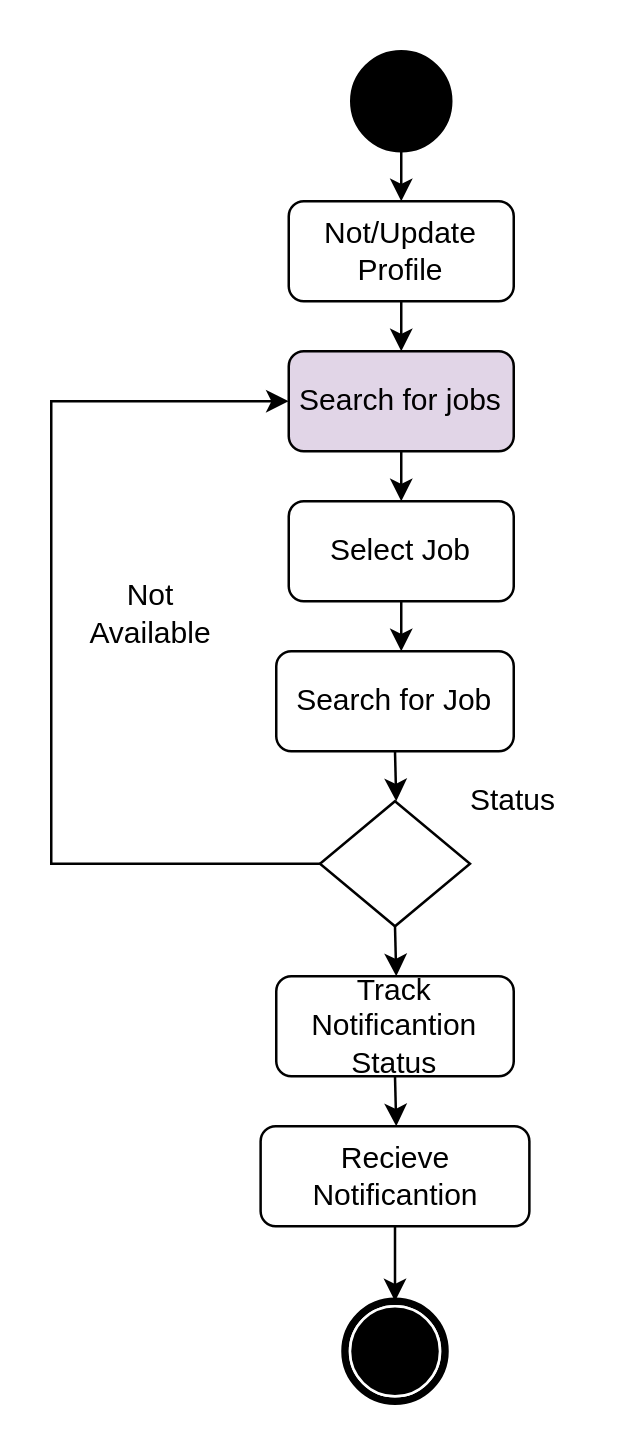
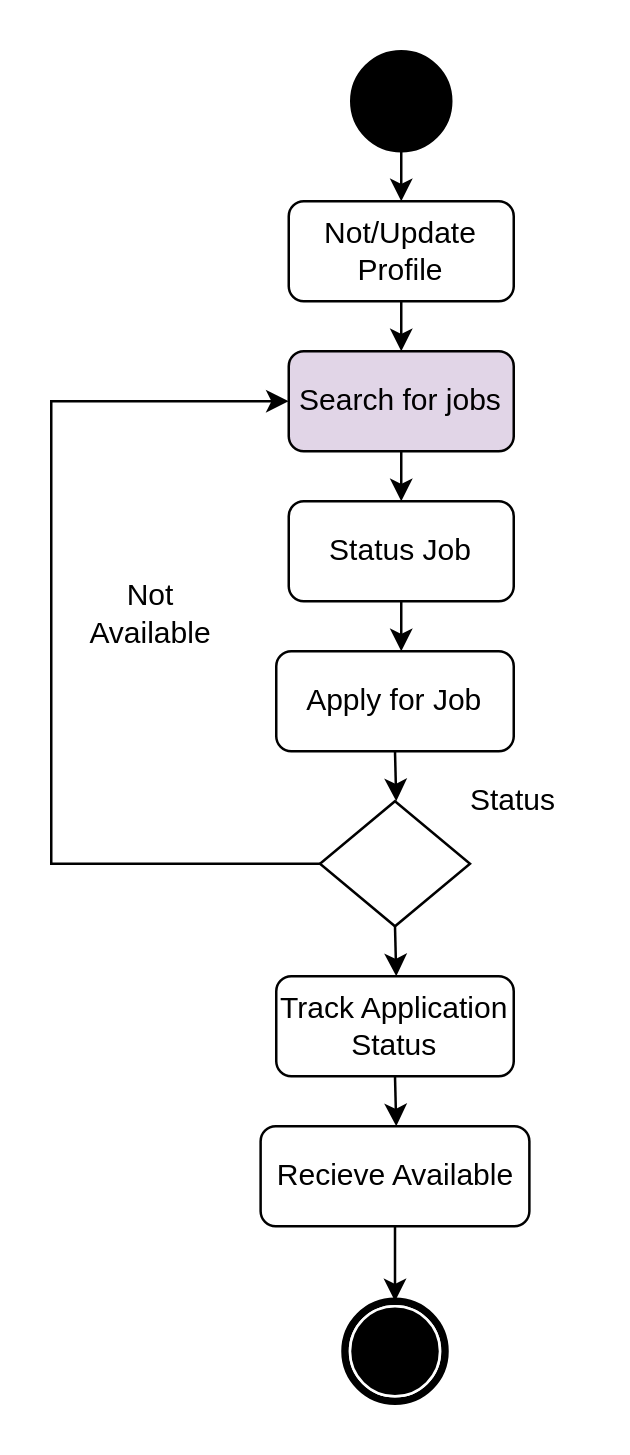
- <mxCell id="9" value="Select Job" style="rounded=1;whiteSpace=wrap;html=1;" vertex="1" parent="1"><mxGeometry x="115" y="200" width="90" height="40" as="geometry" /></mxCell>
+ <mxCell id="9" value="Status Job" style="rounded=1;whiteSpace=wrap;html=1;" vertex="1" parent="1"><mxGeometry x="115" y="200" width="90" height="40" as="geometry" /></mxCell>
- <mxCell id="11" value="Search for Job" style="rounded=1;whiteSpace=wrap;html=1;" vertex="1" parent="1"><mxGeometry x="110" y="260" width="95" height="40" as="geometry" /></mxCell>
+ <mxCell id="11" value="Apply for Job" style="rounded=1;whiteSpace=wrap;html=1;" vertex="1" parent="1"><mxGeometry x="110" y="260" width="95" height="40" as="geometry" /></mxCell>
- <mxCell id="17" value="Track Notificantion Status" style="rounded=1;whiteSpace=wrap;html=1;" vertex="1" parent="1"><mxGeometry x="110" y="390" width="95" height="40" as="geometry" /></mxCell>
+ <mxCell id="17" value="Track Application Status" style="rounded=1;whiteSpace=wrap;html=1;" vertex="1" parent="1"><mxGeometry x="110" y="390" width="95" height="40" as="geometry" /></mxCell>
- <mxCell id="19" value="Recieve Notificantion" style="rounded=1;whiteSpace=wrap;html=1;" vertex="1" parent="1"><mxGeometry x="103.75" y="450" width="107.5" height="40" as="geometry" /></mxCell>
+ <mxCell id="19" value="Recieve Available" style="rounded=1;whiteSpace=wrap;html=1;" vertex="1" parent="1"><mxGeometry x="103.75" y="450" width="107.5" height="40" as="geometry" /></mxCell>
